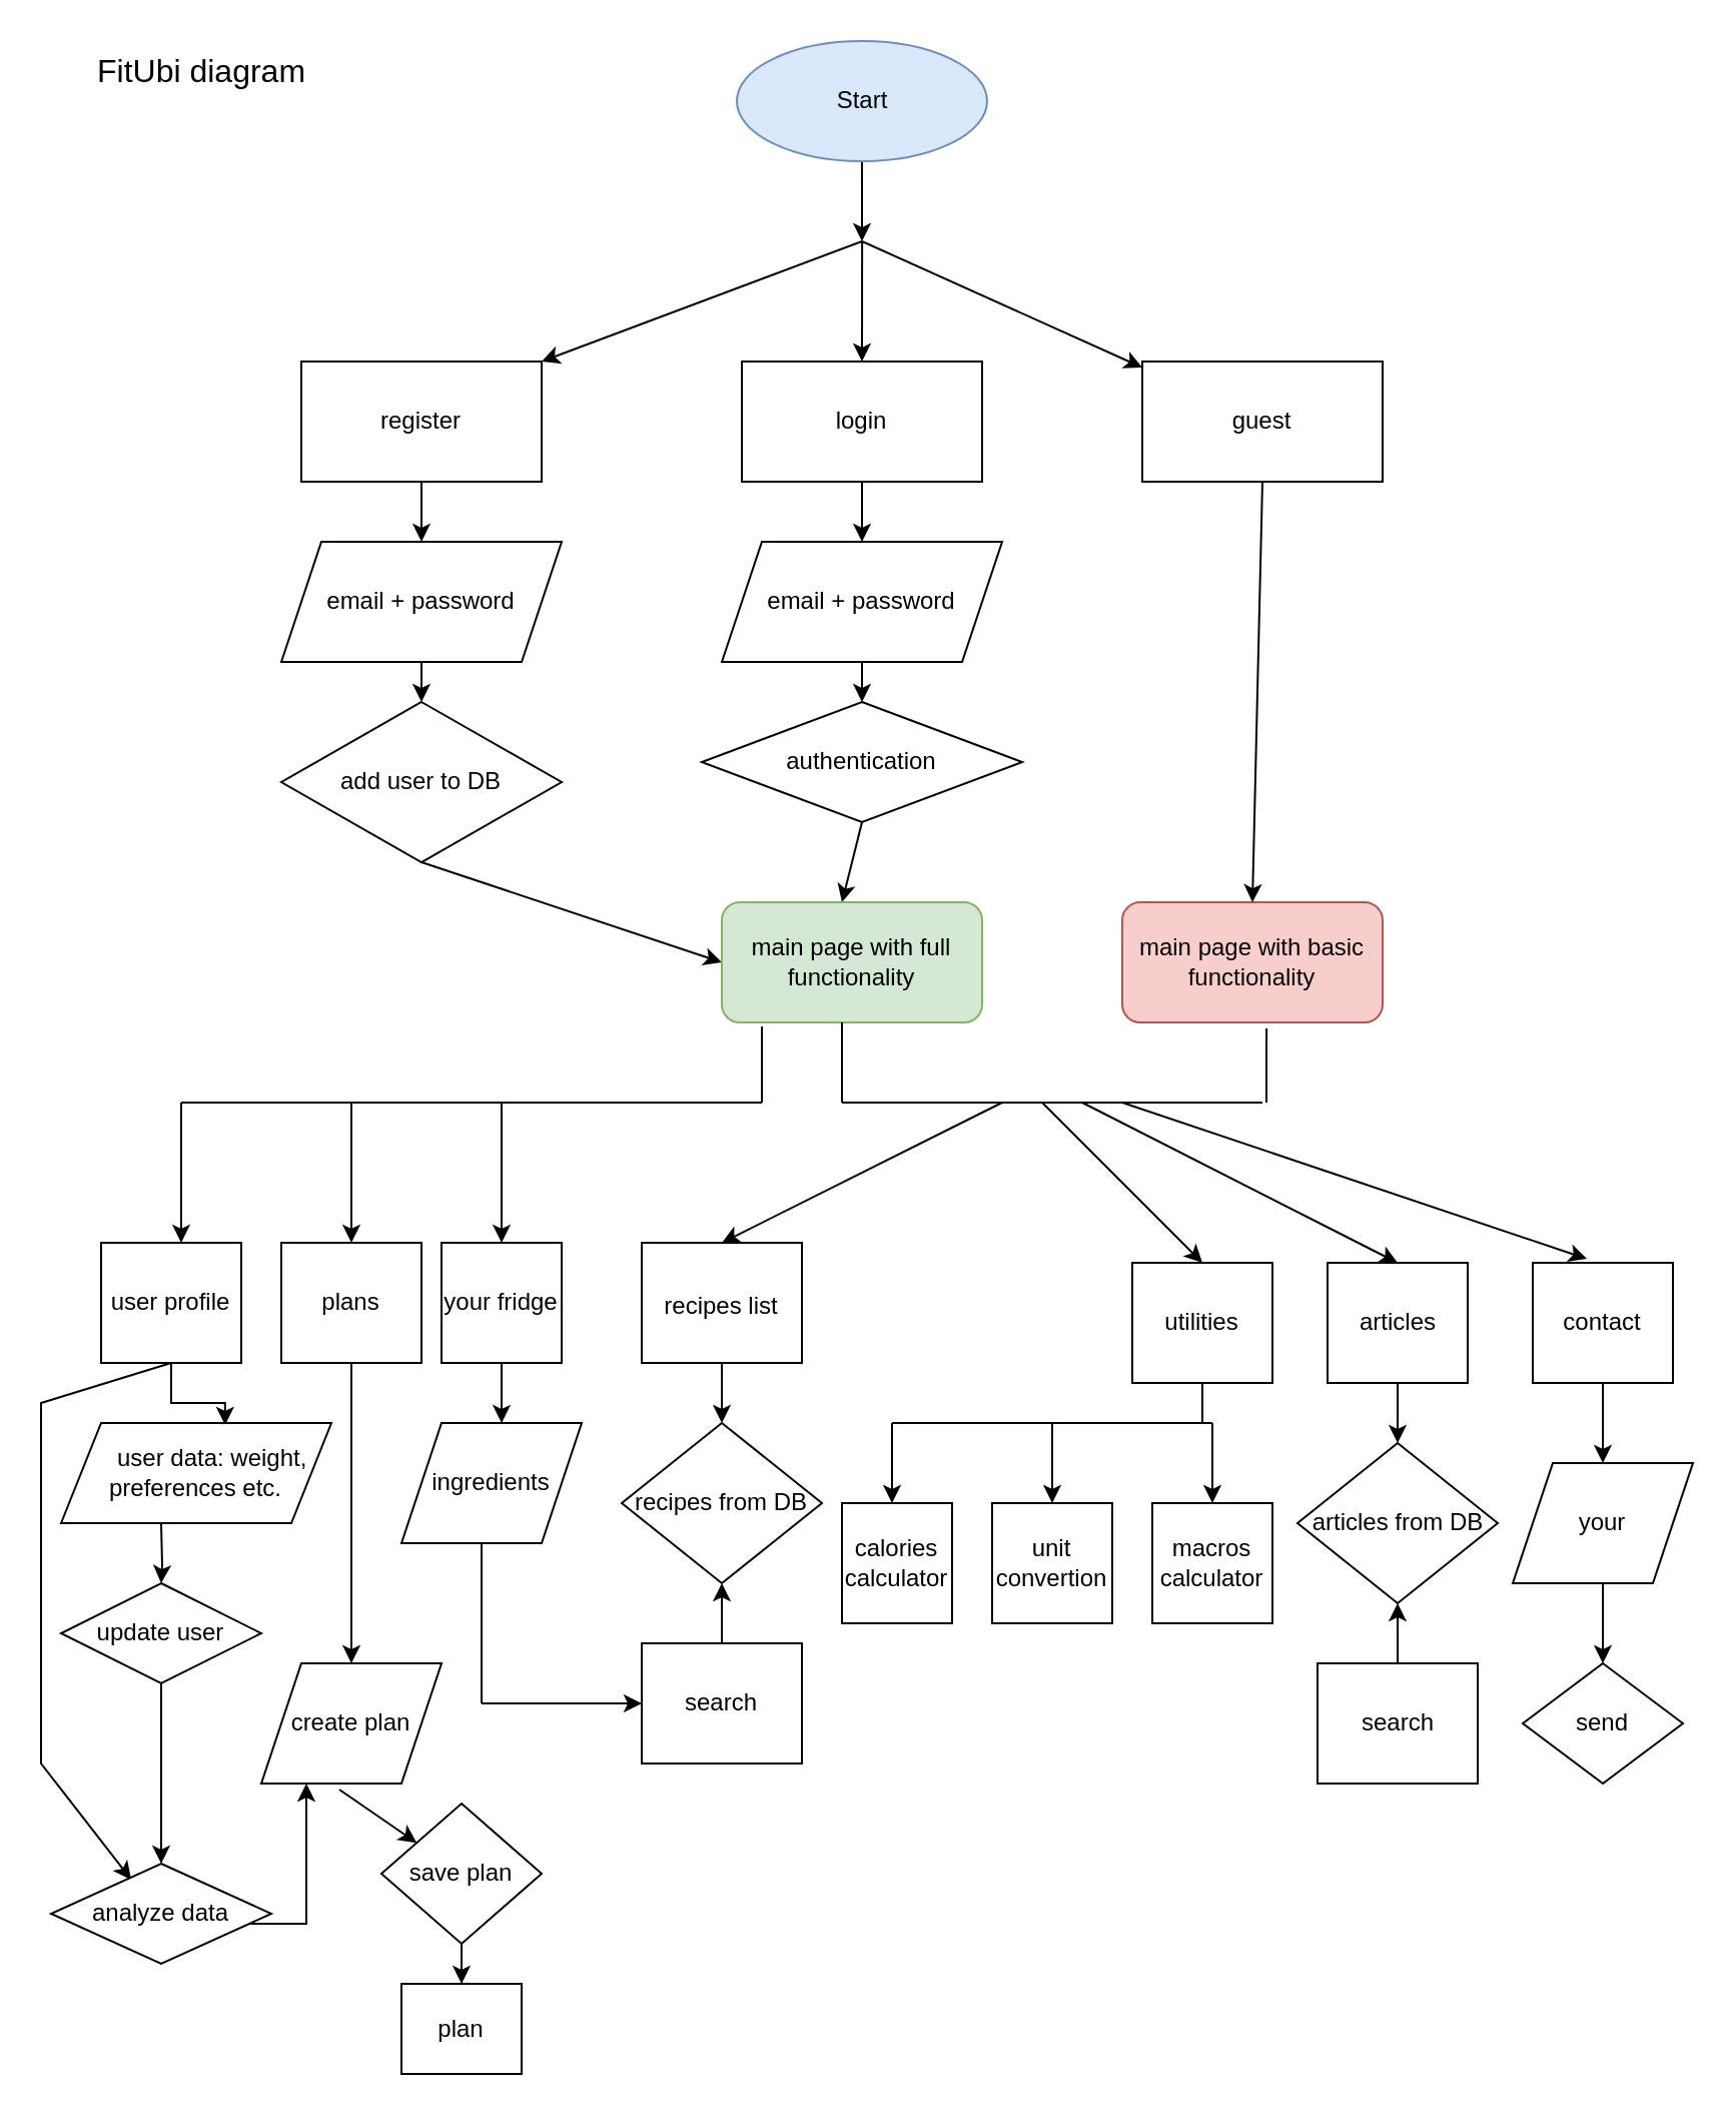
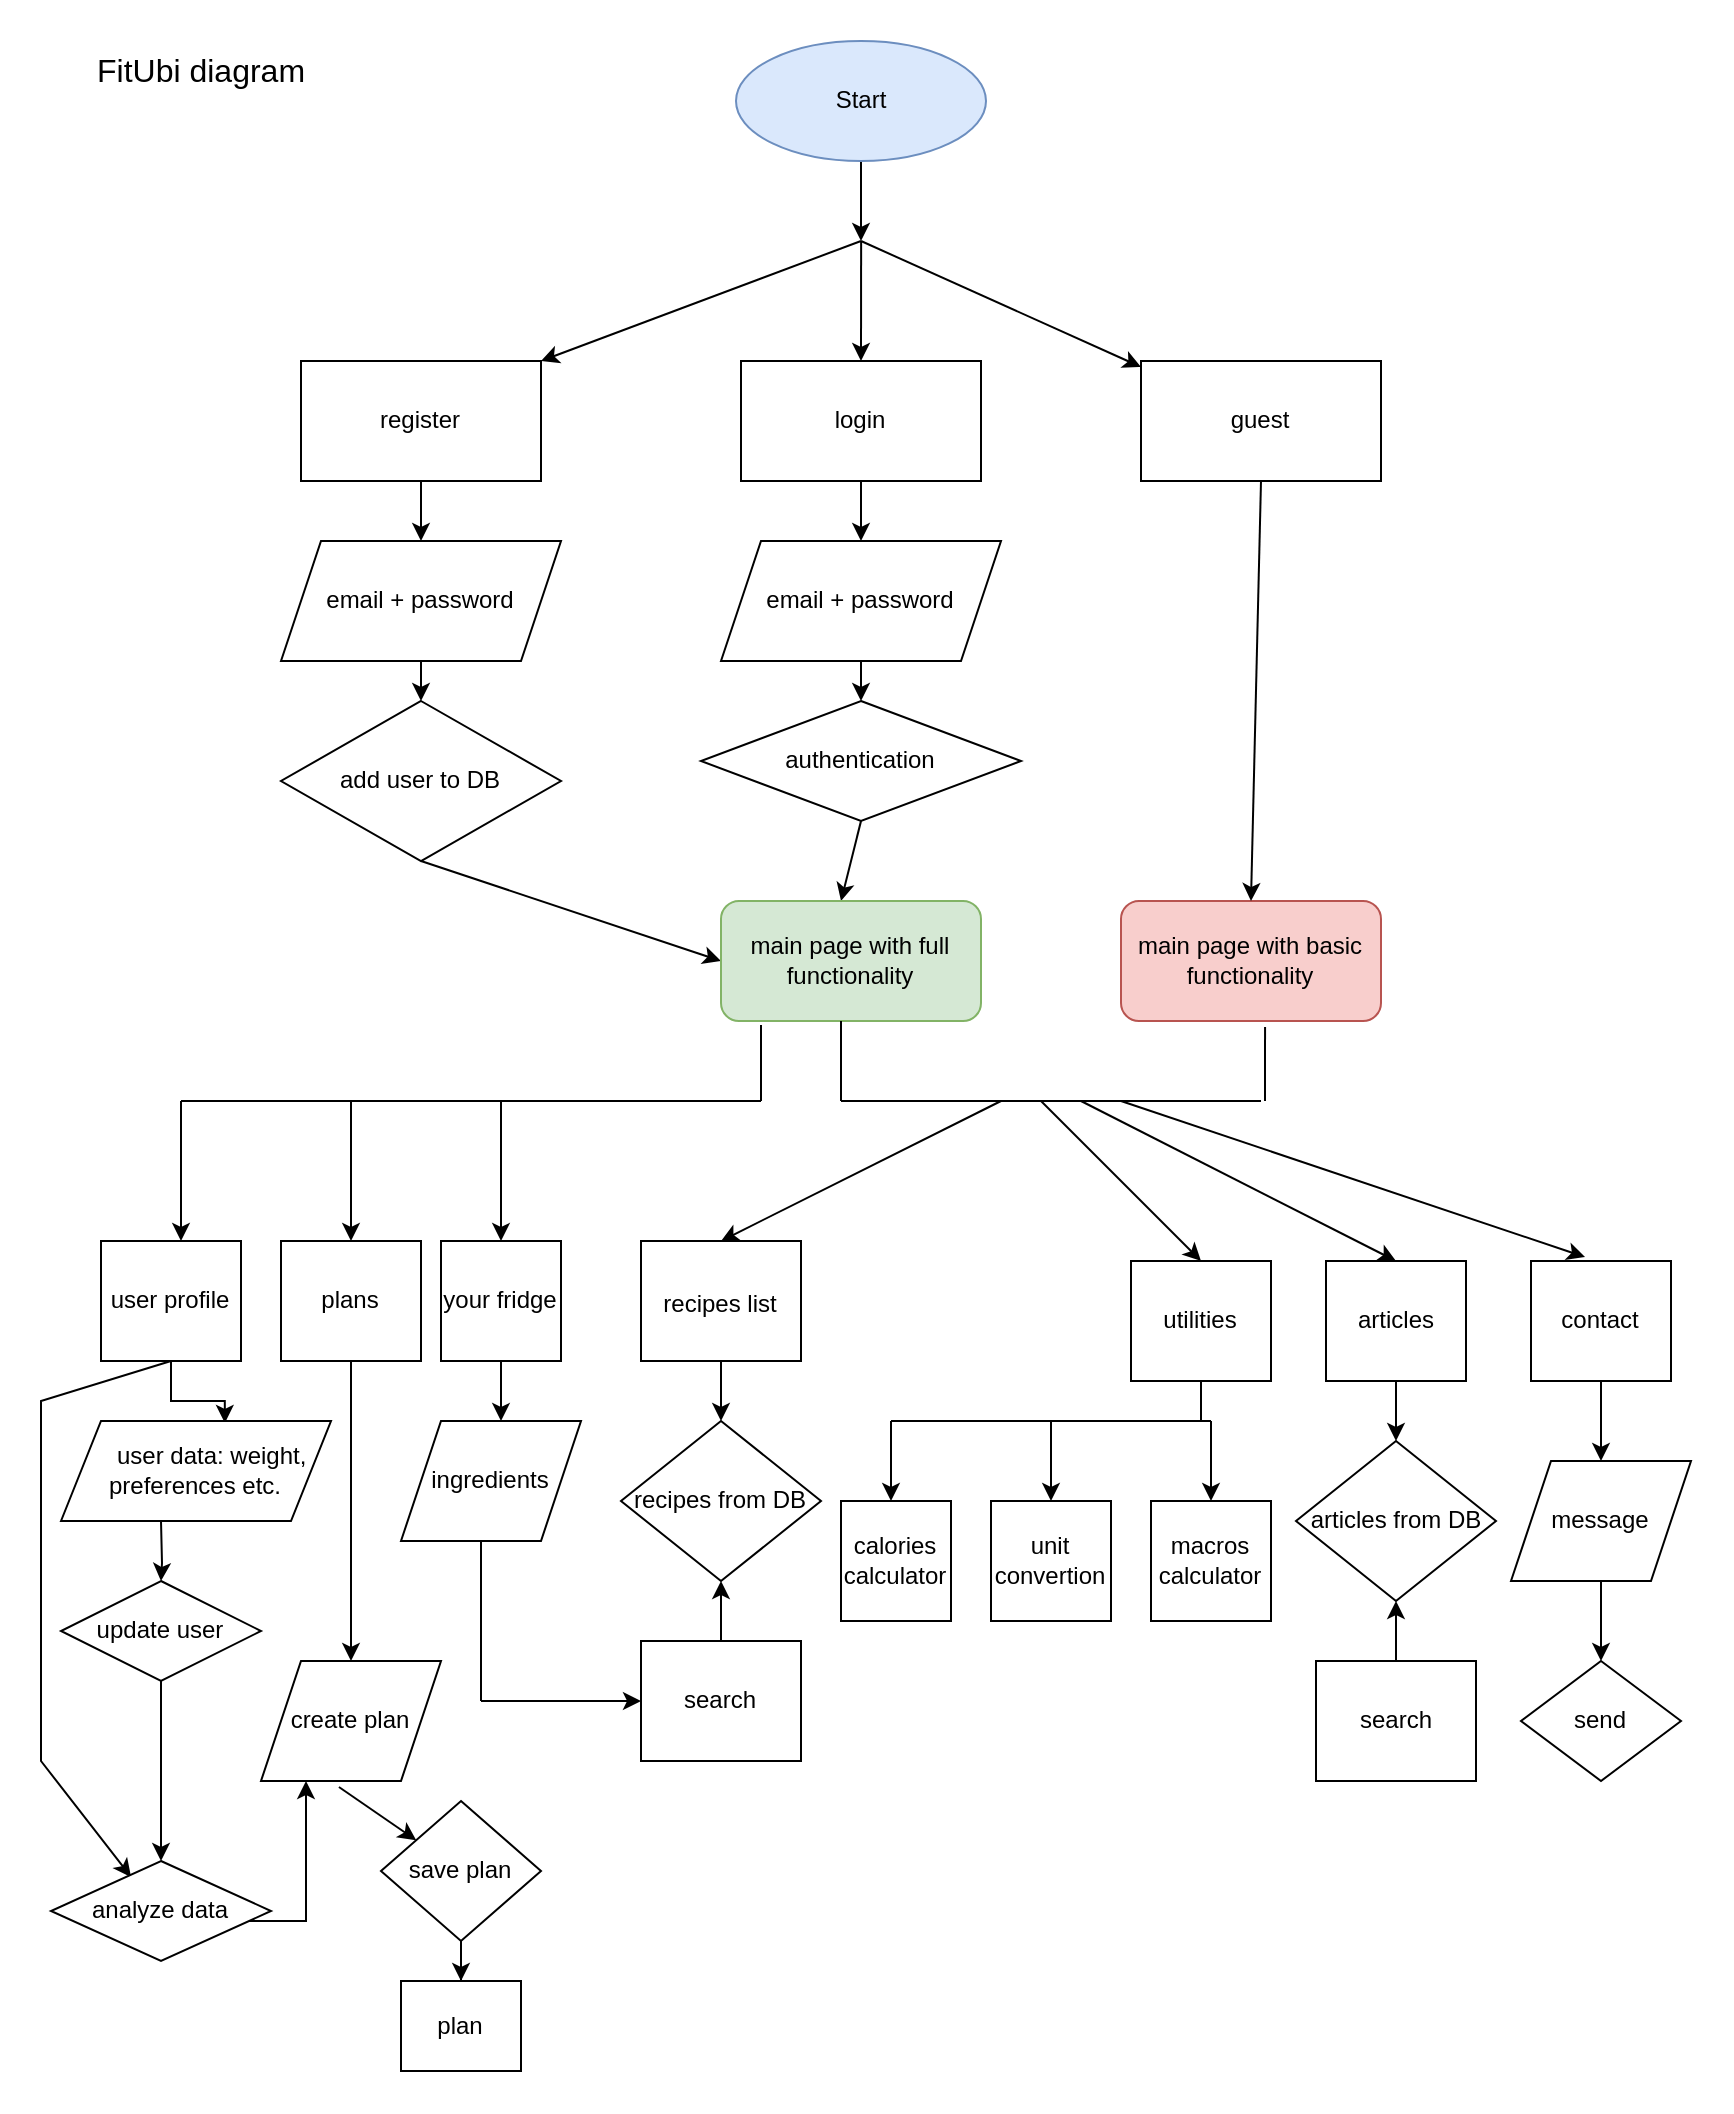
- <mxCell id="38" value="your" style="shape=parallelogram;perimeter=parallelogramPerimeter;whiteSpace=wrap;html=1;fixedSize=1;fontSize=12;" parent="1" vertex="1"><mxGeometry x="755" y="730" width="90" height="60" as="geometry" /></mxCell>
+ <mxCell id="38" value="message" style="shape=parallelogram;perimeter=parallelogramPerimeter;whiteSpace=wrap;html=1;fixedSize=1;fontSize=12;" parent="1" vertex="1"><mxGeometry x="755" y="730" width="90" height="60" as="geometry" /></mxCell>
